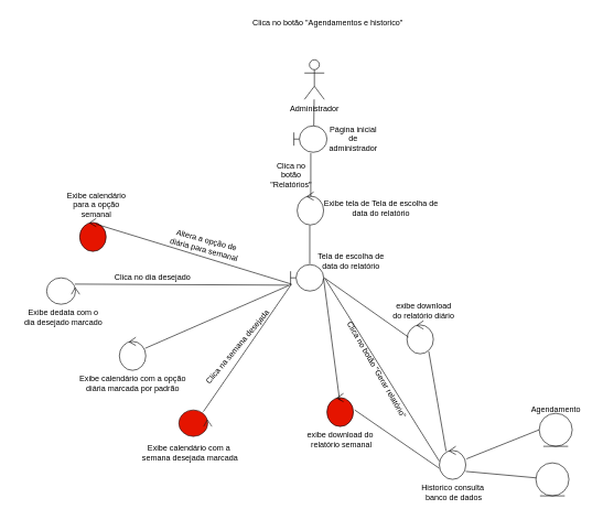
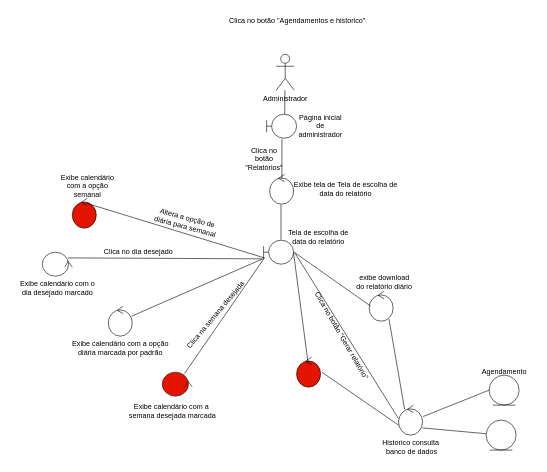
- <mxCell id="31" value="Exibe calendário &lt;br&gt;para a opção &lt;br&gt;semanal" style="text;html=1;align=center;verticalAlign=middle;resizable=0;points=[];autosize=1;strokeColor=none;fillColor=none;" parent="1" vertex="1"><mxGeometry x="90" y="280" width="110" height="60" as="geometry" /></mxCell>
+ <mxCell id="31" value="Exibe calendário &lt;br&gt;com a opção &lt;br&gt;semanal" style="text;html=1;align=center;verticalAlign=middle;resizable=0;points=[];autosize=1;strokeColor=none;fillColor=none;" parent="1" vertex="1"><mxGeometry x="90" y="280" width="110" height="60" as="geometry" /></mxCell>
- <mxCell id="9" value="Exibe dedata com o &lt;br&gt;dia desejado marcado" style="text;html=1;align=center;verticalAlign=middle;resizable=0;points=[];autosize=1;strokeColor=none;fillColor=none;" parent="1" vertex="1"><mxGeometry x="20" y="460" width="150" height="40" as="geometry" /></mxCell>
+ <mxCell id="9" value="Exibe calendario com o &lt;br&gt;dia desejado marcado" style="text;html=1;align=center;verticalAlign=middle;resizable=0;points=[];autosize=1;strokeColor=none;fillColor=none;" parent="1" vertex="1"><mxGeometry x="20" y="460" width="150" height="40" as="geometry" /></mxCell>
- <mxCell id="24" value="exibe download do&lt;br&gt;&amp;nbsp;relatório semanal" style="text;html=1;align=center;verticalAlign=middle;resizable=0;points=[];autosize=1;strokeColor=none;fillColor=none;" parent="1" vertex="1"><mxGeometry x="454" y="645" width="120" height="40" as="geometry" /></mxCell>
